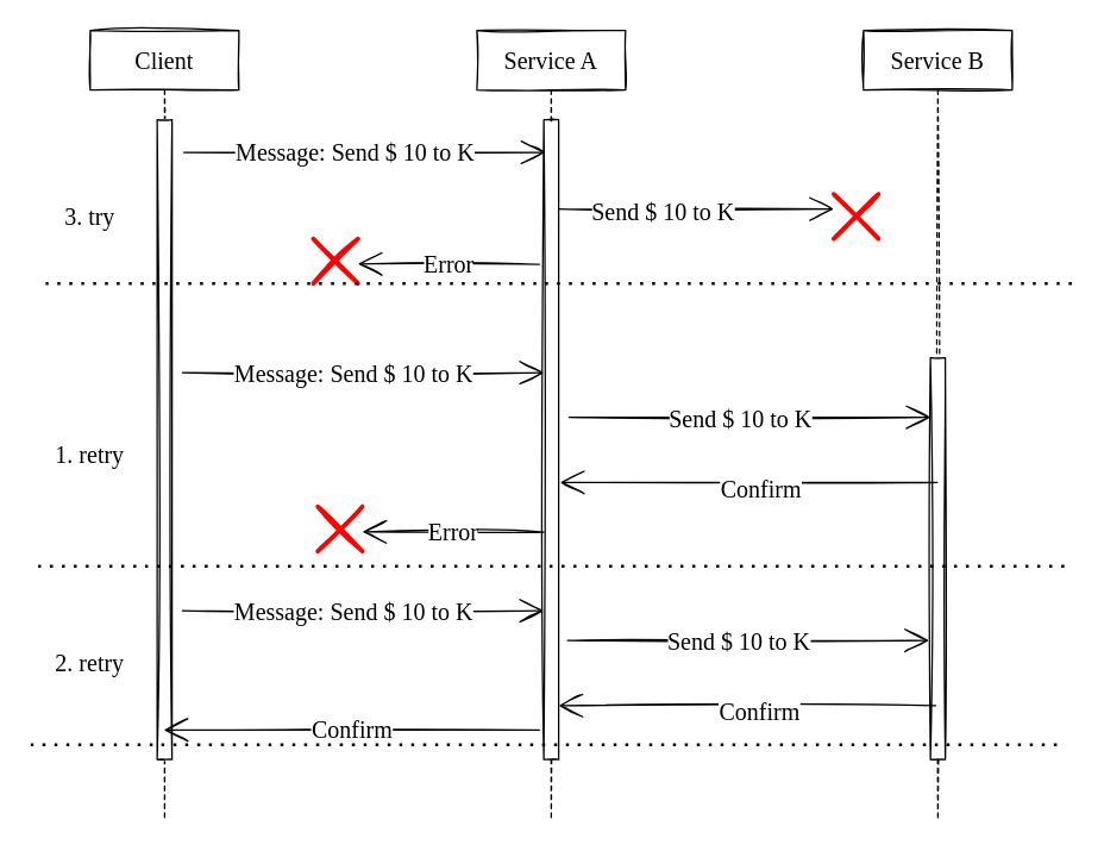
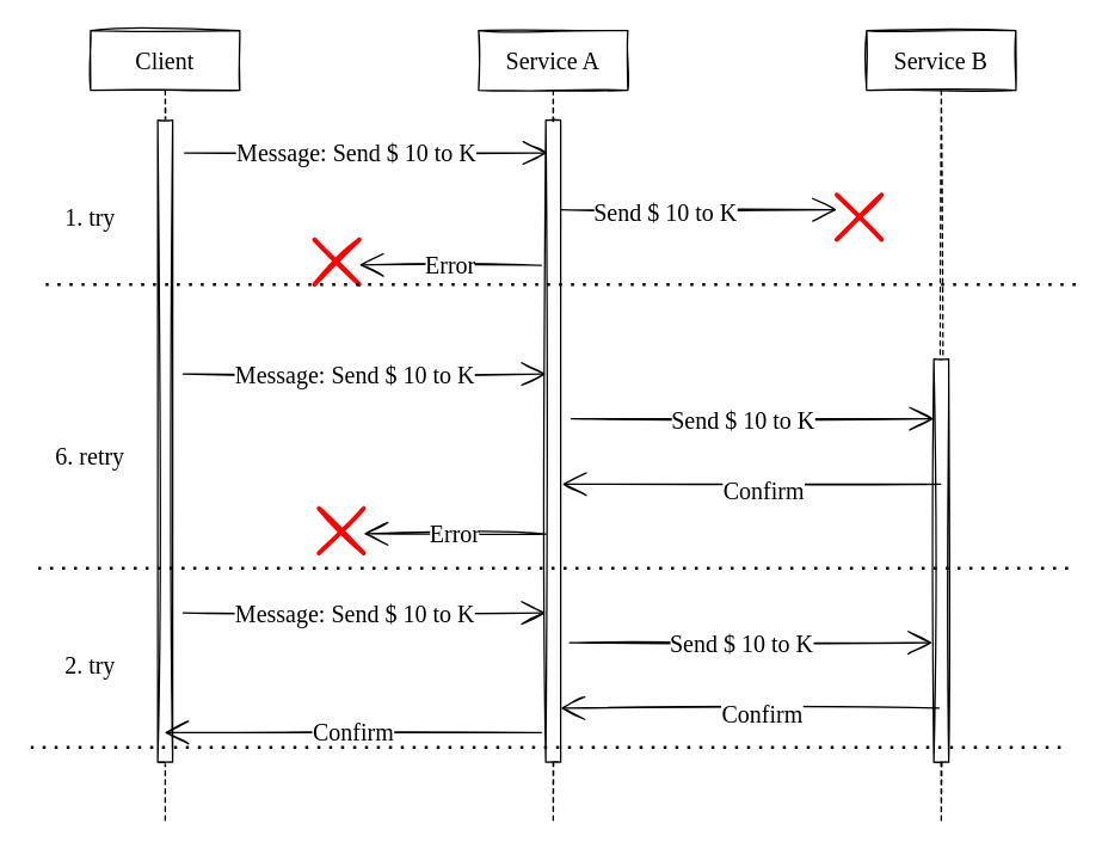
- <mxCell id="32" value="3. try" style="text;html=1;strokeColor=none;fillColor=none;align=center;verticalAlign=middle;whiteSpace=wrap;rounded=0;fontFamily=Architects Daughter;fontSource=https%3A%2F%2Ffonts.googleapis.com%2Fcss%3Ffamily%3DArchitects%2BDaughter;fontSize=16;" vertex="1" parent="1"><mxGeometry x="30" y="130" width="60" height="30" as="geometry" /></mxCell>
+ <mxCell id="32" value="1. try" style="text;html=1;strokeColor=none;fillColor=none;align=center;verticalAlign=middle;whiteSpace=wrap;rounded=0;fontFamily=Architects Daughter;fontSource=https%3A%2F%2Ffonts.googleapis.com%2Fcss%3Ffamily%3DArchitects%2BDaughter;fontSize=16;" vertex="1" parent="1"><mxGeometry x="30" y="130" width="60" height="30" as="geometry" /></mxCell>
- <mxCell id="4" value="1. retry" style="text;html=1;strokeColor=none;fillColor=none;align=center;verticalAlign=middle;whiteSpace=wrap;rounded=0;fontFamily=Architects Daughter;fontSource=https%3A%2F%2Ffonts.googleapis.com%2Fcss%3Ffamily%3DArchitects%2BDaughter;fontSize=16;" vertex="1" parent="2"><mxGeometry x="-30" y="270" width="60" height="30" as="geometry" /></mxCell>
+ <mxCell id="4" value="6. retry" style="text;html=1;strokeColor=none;fillColor=none;align=center;verticalAlign=middle;whiteSpace=wrap;rounded=0;fontFamily=Architects Daughter;fontSource=https%3A%2F%2Ffonts.googleapis.com%2Fcss%3Ffamily%3DArchitects%2BDaughter;fontSize=16;" vertex="1" parent="2"><mxGeometry x="-30" y="270" width="60" height="30" as="geometry" /></mxCell>
- <mxCell id="5" value="2. retry" style="text;html=1;strokeColor=none;fillColor=none;align=center;verticalAlign=middle;whiteSpace=wrap;rounded=0;fontFamily=Architects Daughter;fontSource=https%3A%2F%2Ffonts.googleapis.com%2Fcss%3Ffamily%3DArchitects%2BDaughter;fontSize=16;" vertex="1" parent="2"><mxGeometry x="-35" y="410" width="70" height="30" as="geometry" /></mxCell>
+ <mxCell id="5" value="2. try" style="text;html=1;strokeColor=none;fillColor=none;align=center;verticalAlign=middle;whiteSpace=wrap;rounded=0;fontFamily=Architects Daughter;fontSource=https%3A%2F%2Ffonts.googleapis.com%2Fcss%3Ffamily%3DArchitects%2BDaughter;fontSize=16;" vertex="1" parent="2"><mxGeometry x="-35" y="410" width="70" height="30" as="geometry" /></mxCell>
